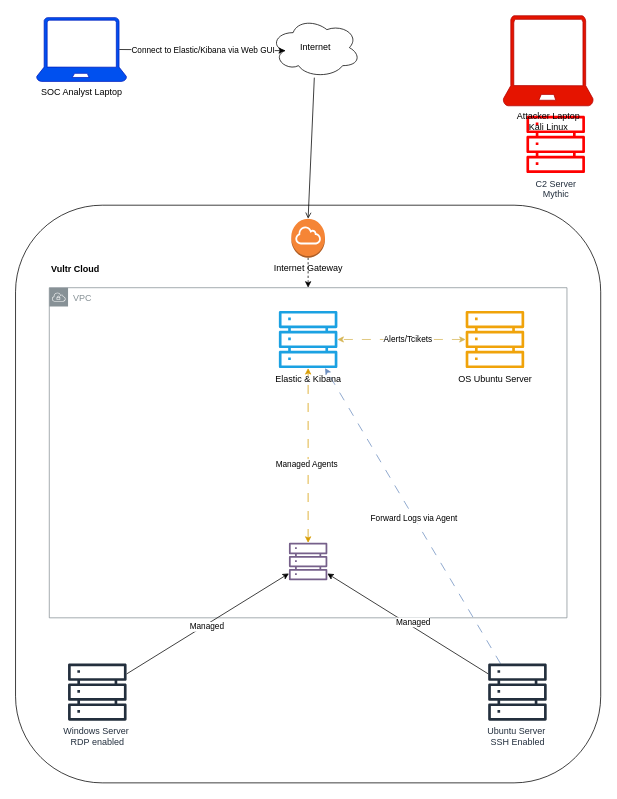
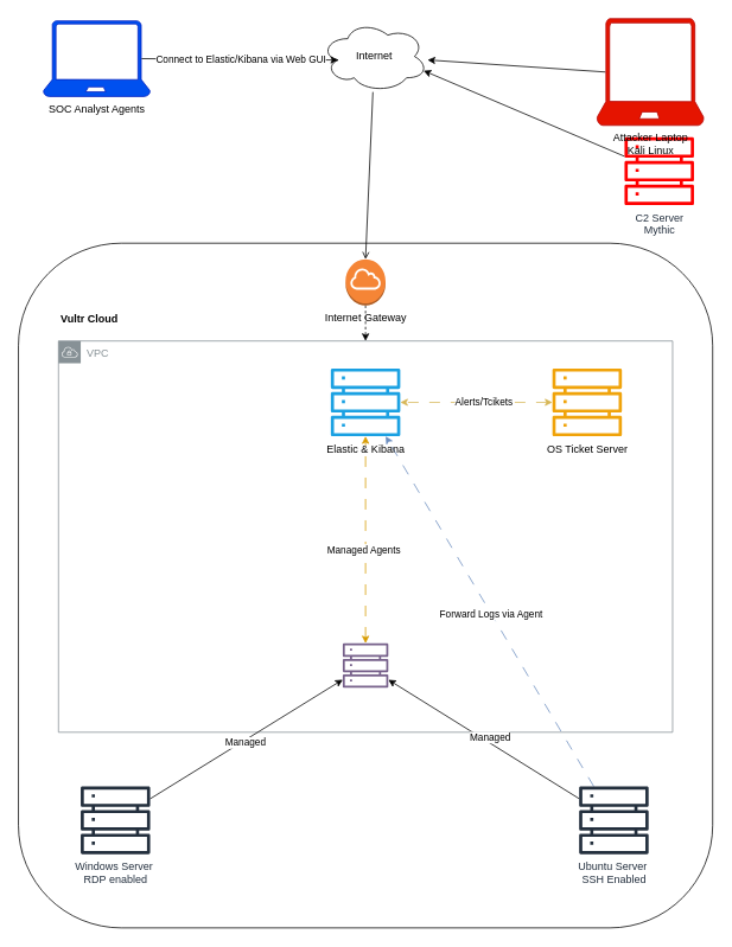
+ <mxCell id="28" style="rounded=0;orthogonalLoop=1;jettySize=auto;html=1;exitX=0.08;exitY=0.5;exitDx=0;exitDy=0;exitPerimeter=0;" parent="1" source="29" target="23" edge="1"><mxGeometry relative="1" as="geometry" /></mxCell>
- <mxCell id="25" value="SOC Analyst Laptop" style="verticalLabelPosition=bottom;html=1;verticalAlign=top;align=center;strokeColor=#001DBC;fillColor=#0050ef;shape=mxgraph.azure.laptop;pointerEvents=1;fontColor=#000000;" parent="1" vertex="1"><mxGeometry x="48" y="23" width="120" height="85" as="geometry" /></mxCell>
+ <mxCell id="25" value="SOC Analyst Agents" style="verticalLabelPosition=bottom;html=1;verticalAlign=top;align=center;strokeColor=#001DBC;fillColor=#0050ef;shape=mxgraph.azure.laptop;pointerEvents=1;fontColor=#000000;" parent="1" vertex="1"><mxGeometry x="48" y="23" width="120" height="85" as="geometry" /></mxCell>
+ <mxCell id="30" style="rounded=0;orthogonalLoop=1;jettySize=auto;html=1;entryX=0.96;entryY=0.7;entryDx=0;entryDy=0;entryPerimeter=0;" parent="1" source="4" target="23" edge="1"><mxGeometry relative="1" as="geometry" /></mxCell>
- <mxCell id="7" value="OS Ubuntu Server" style="sketch=0;outlineConnect=0;fillColor=#f0a30a;strokeColor=#BD7000;dashed=0;verticalLabelPosition=bottom;verticalAlign=top;align=center;html=1;fontSize=12;fontStyle=0;aspect=fixed;pointerEvents=1;shape=mxgraph.aws4.servers;fontColor=#000000;" parent="1" vertex="1"><mxGeometry x="620" y="413" width="78" height="78" as="geometry" /></mxCell>
+ <mxCell id="7" value="OS Ticket Server" style="sketch=0;outlineConnect=0;fillColor=#f0a30a;strokeColor=#BD7000;dashed=0;verticalLabelPosition=bottom;verticalAlign=top;align=center;html=1;fontSize=12;fontStyle=0;aspect=fixed;pointerEvents=1;shape=mxgraph.aws4.servers;fontColor=#000000;" parent="1" vertex="1"><mxGeometry x="620" y="413" width="78" height="78" as="geometry" /></mxCell>
